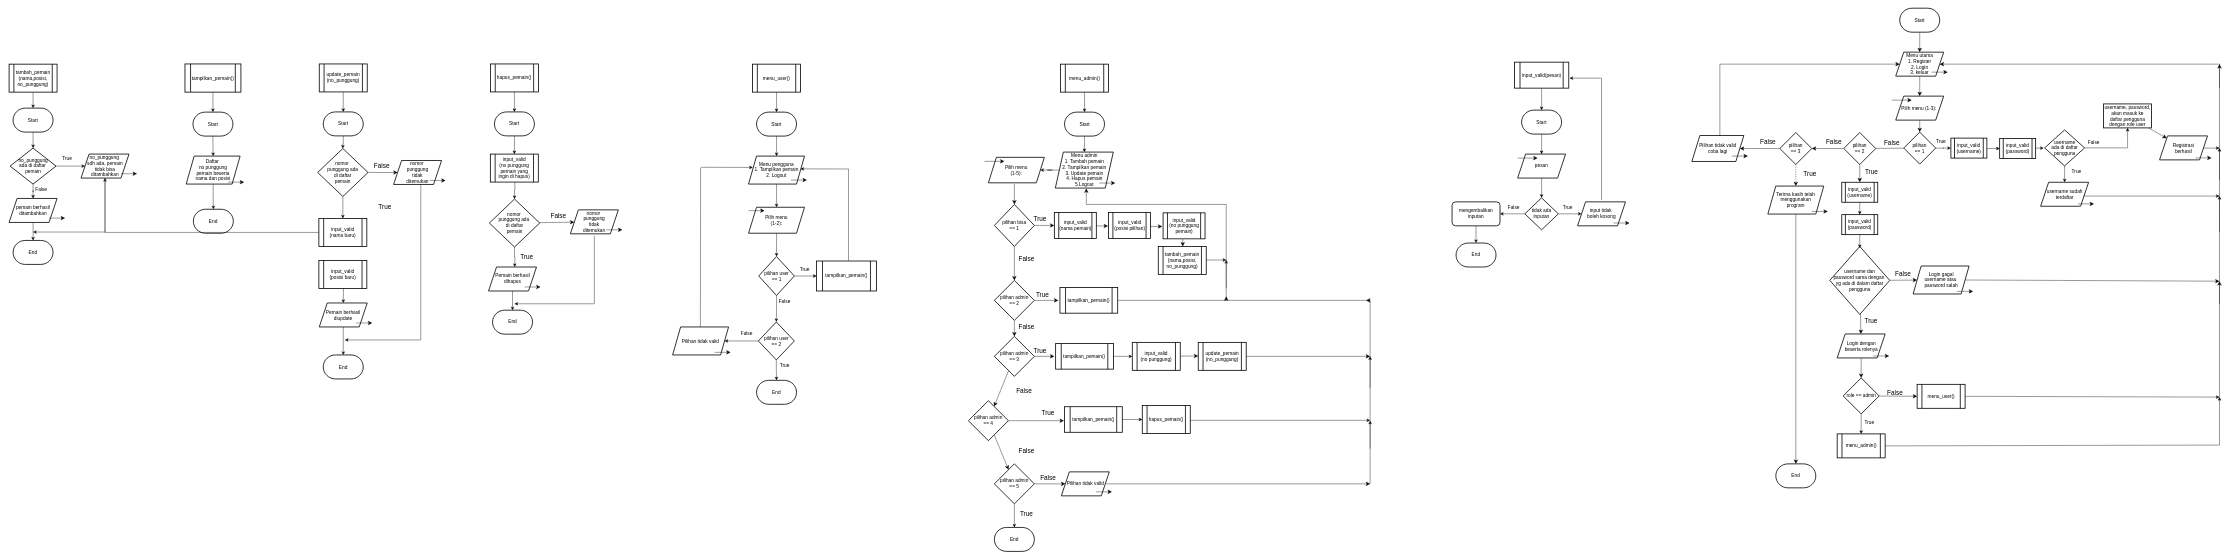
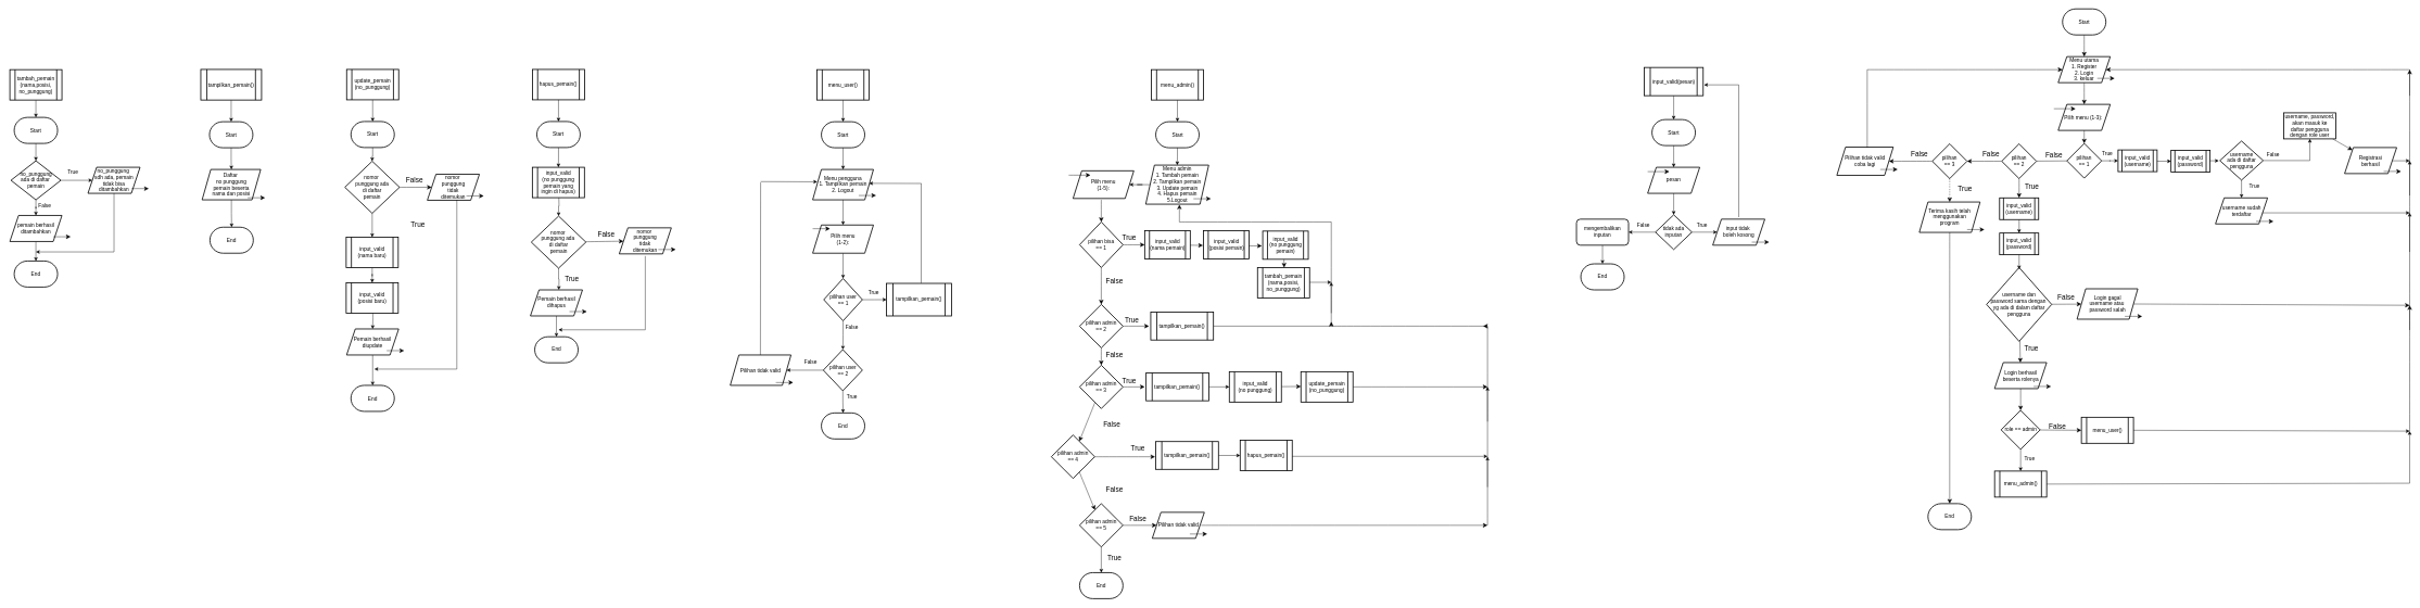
- <mxCell id="254" value="input_valid&lt;div&gt;(posisi pilihan)&lt;/div&gt;" style="shape=process;whiteSpace=wrap;html=1;backgroundOutline=1;strokeWidth=2;" vertex="1" parent="1"><mxGeometry x="2770.5" y="531" width="105" height="65" as="geometry" /></mxCell>
+ <mxCell id="254" value="input_valid&lt;div&gt;(posisi pemain)&lt;/div&gt;" style="shape=process;whiteSpace=wrap;html=1;backgroundOutline=1;strokeWidth=2;" vertex="1" parent="1"><mxGeometry x="2770.5" y="531" width="105" height="65" as="geometry" /></mxCell>
- <mxCell id="249" value="" style="edgeStyle=orthogonalEdgeStyle;rounded=0;orthogonalLoop=1;jettySize=auto;html=1;" edge="1" parent="1" source="250" target="156"><mxGeometry relative="1" as="geometry" /></mxCell>
+ <mxCell id="249" value="" style="edgeStyle=orthogonalEdgeStyle;rounded=0;orthogonalLoop=1;jettySize=auto;html=1;" edge="1" parent="1" source="250" target="251"><mxGeometry relative="1" as="geometry" /></mxCell>
- <mxCell id="37" value="Login dengan&lt;div&gt;beserta rolenya&lt;/div&gt;" style="shape=parallelogram;perimeter=parallelogramPerimeter;whiteSpace=wrap;html=1;fixedSize=1;strokeWidth=2;" parent="1" vertex="1"><mxGeometry x="4593.5" y="835" width="120" height="60" as="geometry" /></mxCell>
+ <mxCell id="37" value="Login berhasil&lt;div&gt;beserta rolenya&lt;/div&gt;" style="shape=parallelogram;perimeter=parallelogramPerimeter;whiteSpace=wrap;html=1;fixedSize=1;strokeWidth=2;" parent="1" vertex="1"><mxGeometry x="4593.5" y="835" width="120" height="60" as="geometry" /></mxCell>
